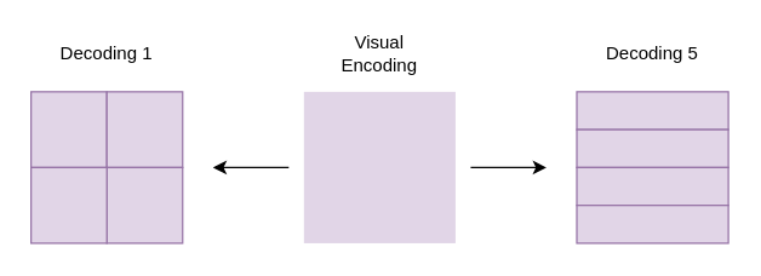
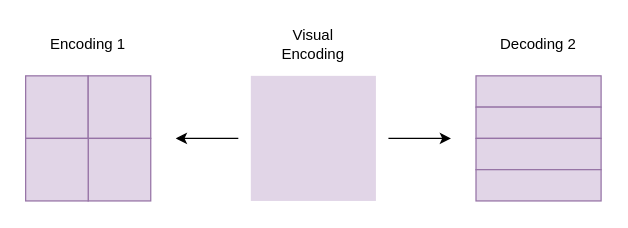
- <mxCell id="15" value="Decoding 1" style="text;html=1;strokeColor=none;fillColor=none;align=center;verticalAlign=middle;whiteSpace=wrap;rounded=0;" vertex="1" parent="1"><mxGeometry x="35" y="20" width="70" height="30" as="geometry" /></mxCell>
+ <mxCell id="15" value="Encoding 1" style="text;html=1;strokeColor=none;fillColor=none;align=center;verticalAlign=middle;whiteSpace=wrap;rounded=0;" vertex="1" parent="1"><mxGeometry x="35" y="20" width="70" height="30" as="geometry" /></mxCell>
- <mxCell id="9" value="Decoding 5" style="text;html=1;strokeColor=none;fillColor=none;align=center;verticalAlign=middle;whiteSpace=wrap;rounded=0;" vertex="1" parent="1"><mxGeometry x="395" y="20" width="70" height="30" as="geometry" /></mxCell>
+ <mxCell id="9" value="Decoding 2" style="text;html=1;strokeColor=none;fillColor=none;align=center;verticalAlign=middle;whiteSpace=wrap;rounded=0;" vertex="1" parent="1"><mxGeometry x="395" y="20" width="70" height="30" as="geometry" /></mxCell>
